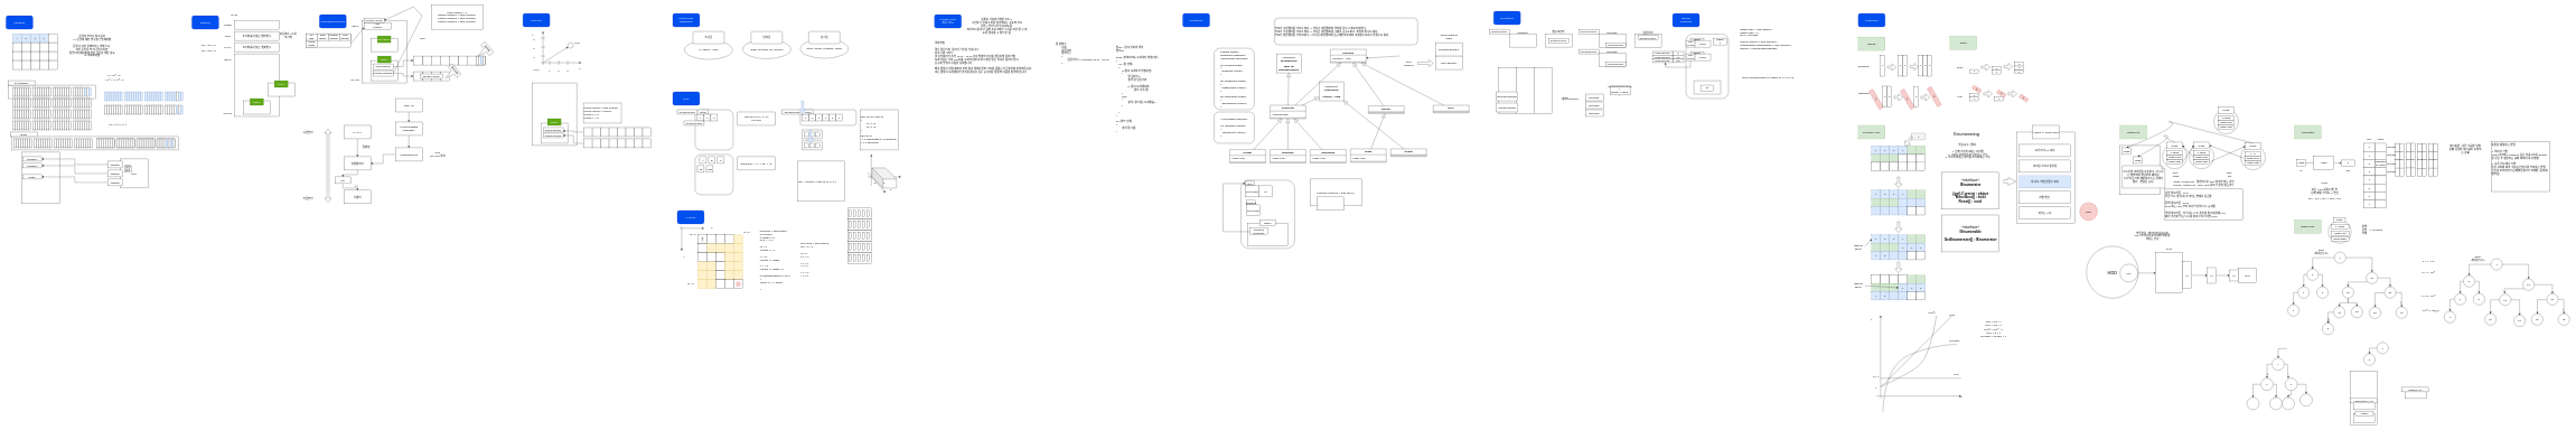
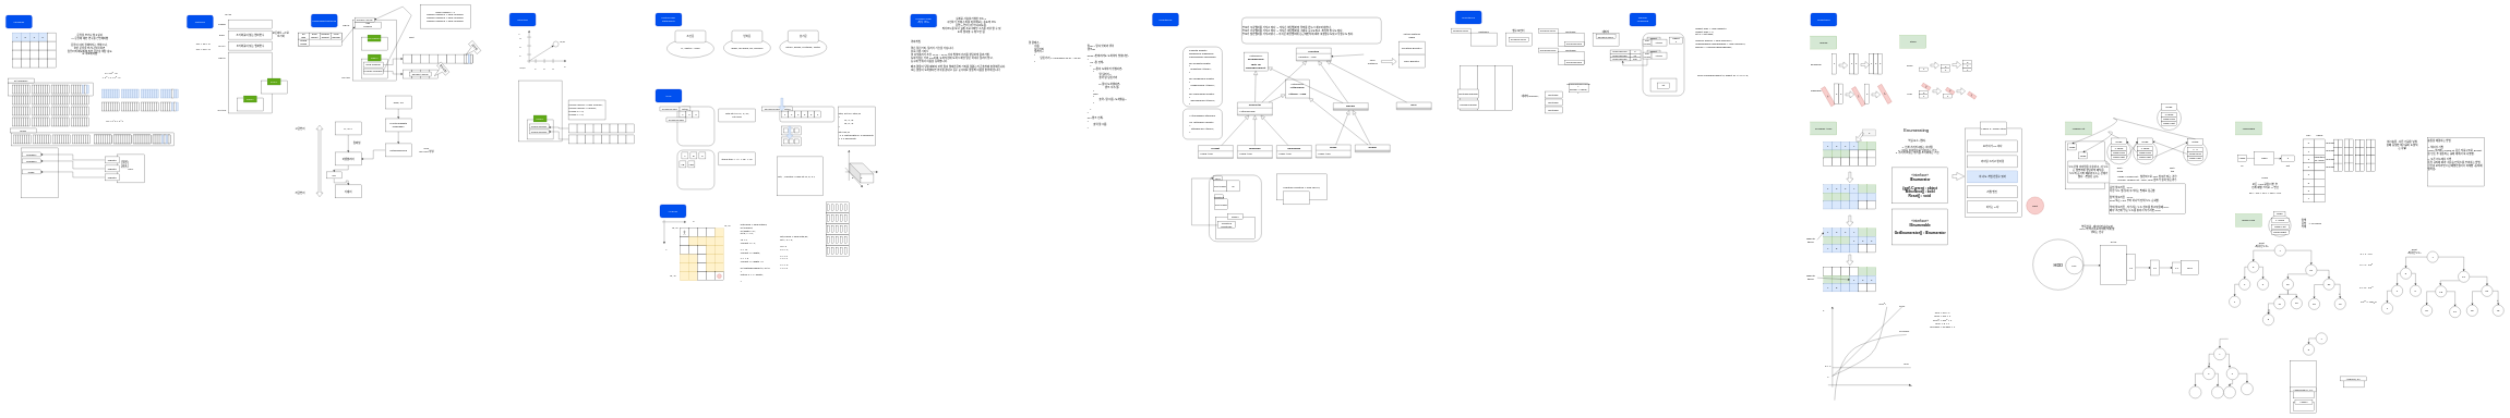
- <mxCell id="653" value="달린거리" style="text;html=1;strokeColor=none;fillColor=none;align=center;verticalAlign=middle;whiteSpace=wrap;rounded=0;" parent="1" vertex="1"><mxGeometry x="7316" y="129" width="90" height="30" as="geometry" /></mxCell>
+ <mxCell id="653" value="대리자" style="text;html=1;strokeColor=none;fillColor=none;align=center;verticalAlign=middle;whiteSpace=wrap;rounded=0;" parent="1" vertex="1"><mxGeometry x="7316" y="129" width="90" height="30" as="geometry" /></mxCell>
+ <mxCell id="618" value="" style="endArrow=block;endSize=16;endFill=0;html=1;rounded=0;" parent="1" source="602" target="617" edge="1"><mxGeometry width="160" relative="1" as="geometry"><mxPoint x="6180" y="483" as="sourcePoint" /><mxPoint x="6043" y="284" as="targetPoint" /></mxGeometry></mxCell>
+ <mxCell id="605" value="" style="endArrow=block;endSize=16;endFill=0;html=1;rounded=0;" parent="1" source="582" target="602" edge="1"><mxGeometry width="160" relative="1" as="geometry"><mxPoint x="6134" y="675" as="sourcePoint" /><mxPoint x="6189" y="543" as="targetPoint" /></mxGeometry></mxCell>
